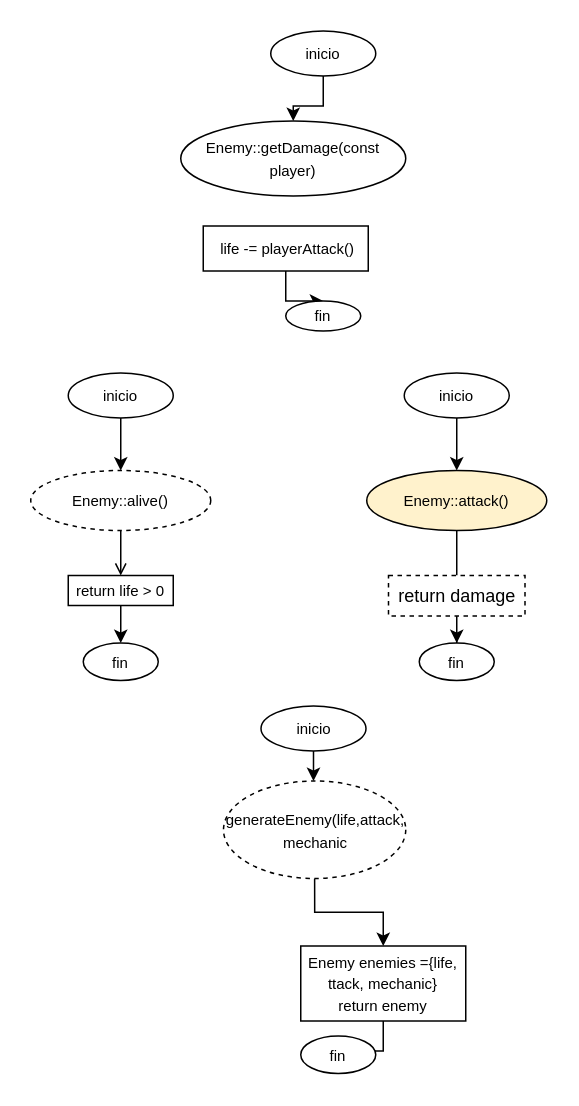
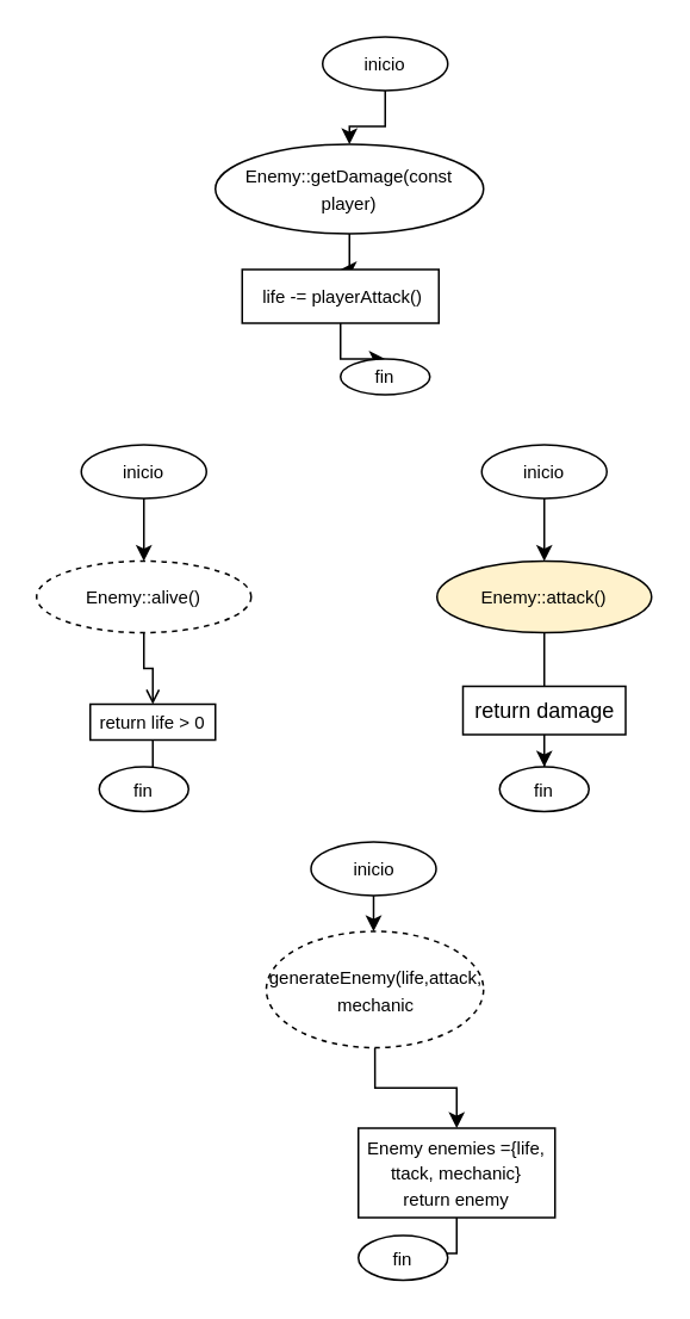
+ <mxCell id="4" value="" style="edgeStyle=orthogonalEdgeStyle;rounded=0;orthogonalLoop=1;jettySize=auto;html=1;" parent="1" source="5" target="7" edge="1"><mxGeometry relative="1" as="geometry" /></mxCell>
- <mxCell id="28" value="&lt;span style=&quot;font-size: 10px;&quot;&gt;return life &amp;gt; 0&lt;/span&gt;" style="rounded=0;whiteSpace=wrap;html=1;" parent="1" vertex="1"><mxGeometry x="45" y="383" width="70" height="20" as="geometry" /></mxCell>
+ <mxCell id="28" value="&lt;span style=&quot;font-size: 10px;&quot;&gt;return life &amp;gt; 0&lt;/span&gt;" style="rounded=0;whiteSpace=wrap;html=1;" parent="1" vertex="1"><mxGeometry x="50" y="393" width="70" height="20" as="geometry" /></mxCell>
- <mxCell id="21" value="return damage" style="rounded=0;whiteSpace=wrap;html=1;dashed=1;" parent="1" vertex="1"><mxGeometry x="258.5" y="383" width="91" height="27" as="geometry" /></mxCell>
+ <mxCell id="21" value="return damage" style="rounded=0;whiteSpace=wrap;html=1;" parent="1" vertex="1"><mxGeometry x="258.5" y="383" width="91" height="27" as="geometry" /></mxCell>
